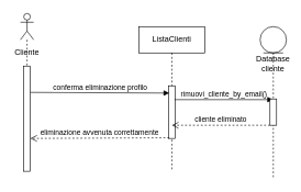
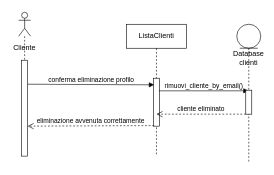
- <mxCell id="9" value="Database&lt;br&gt;cliente" style="shape=umlLifeline;participant=umlEntity;perimeter=lifelinePerimeter;whiteSpace=wrap;html=1;container=1;collapsible=0;recursiveResize=0;verticalAlign=top;spacingTop=36;outlineConnect=0;" vertex="1" parent="1"><mxGeometry x="394" y="40" width="40" height="230" as="geometry" /></mxCell>
+ <mxCell id="9" value="Database&lt;br&gt;clienti" style="shape=umlLifeline;participant=umlEntity;perimeter=lifelinePerimeter;whiteSpace=wrap;html=1;container=1;collapsible=0;recursiveResize=0;verticalAlign=top;spacingTop=36;outlineConnect=0;" vertex="1" parent="1"><mxGeometry x="394" y="40" width="40" height="230" as="geometry" /></mxCell>
